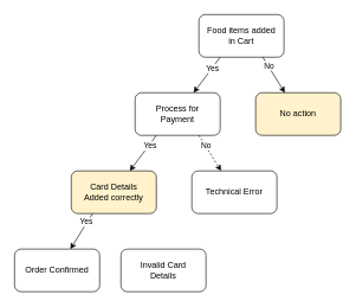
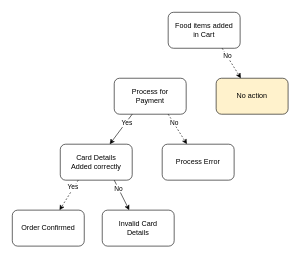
- <mxCell id="3" value="" style="endArrow=classic;html=1;rounded=0;exitX=0.25;exitY=1;exitDx=0;exitDy=0;" edge="1" parent="1" source="2" target="5"><mxGeometry width="50" height="50" relative="1" as="geometry"><mxPoint x="320" y="220" as="sourcePoint" /><mxPoint x="370" y="170" as="targetPoint" /></mxGeometry></mxCell>
- <mxCell id="4" value="Yes" style="edgeLabel;html=1;align=center;verticalAlign=middle;resizable=0;points=[];" vertex="1" connectable="0" parent="3"><mxGeometry x="-0.405" relative="1" as="geometry"><mxPoint as="offset" /></mxGeometry></mxCell>
- <mxCell id="6" value="" style="endArrow=classic;html=1;rounded=0;exitX=0.75;exitY=1;exitDx=0;exitDy=0;" edge="1" parent="1" source="2" target="8"><mxGeometry width="50" height="50" relative="1" as="geometry"><mxPoint x="320" y="220" as="sourcePoint" /><mxPoint x="370" y="170" as="targetPoint" /></mxGeometry></mxCell>
+ <mxCell id="6" value="" style="endArrow=classic;html=1;rounded=0;exitX=0.75;exitY=1;exitDx=0;exitDy=0;dashed=1;" edge="1" parent="1" source="2" target="8"><mxGeometry width="50" height="50" relative="1" as="geometry"><mxPoint x="320" y="220" as="sourcePoint" /><mxPoint x="370" y="170" as="targetPoint" /></mxGeometry></mxCell>
- <mxCell id="11" value="Card Details&lt;br&gt;Added correctly" style="rounded=1;whiteSpace=wrap;html=1;fillColor=#fff2cc;" vertex="1" parent="1"><mxGeometry x="100" y="240" width="120" height="60" as="geometry" /></mxCell>
+ <mxCell id="11" value="Card Details&lt;br&gt;Added correctly" style="rounded=1;whiteSpace=wrap;html=1;" vertex="1" parent="1"><mxGeometry x="100" y="240" width="120" height="60" as="geometry" /></mxCell>
- <mxCell id="14" value="Technical Error" style="rounded=1;whiteSpace=wrap;html=1;" vertex="1" parent="1"><mxGeometry x="270" y="240" width="120" height="60" as="geometry" /></mxCell>
+ <mxCell id="14" value="Process Error" style="rounded=1;whiteSpace=wrap;html=1;" vertex="1" parent="1"><mxGeometry x="270" y="240" width="120" height="60" as="geometry" /></mxCell>
+ <mxCell id="18" value="" style="endArrow=classic;html=1;rounded=0;exitX=0.75;exitY=1;exitDx=0;exitDy=0;" edge="1" parent="1" source="11" target="20"><mxGeometry width="50" height="50" relative="1" as="geometry"><mxPoint x="320" y="310" as="sourcePoint" /><mxPoint x="370" y="260" as="targetPoint" /></mxGeometry></mxCell>
+ <mxCell id="19" value="No" style="edgeLabel;html=1;align=center;verticalAlign=middle;resizable=0;points=[];" vertex="1" connectable="0" parent="18"><mxGeometry x="-0.472" relative="1" as="geometry"><mxPoint as="offset" /></mxGeometry></mxCell>
- <mxCell id="15" value="" style="endArrow=classic;html=1;rounded=0;exitX=0.25;exitY=1;exitDx=0;exitDy=0;" edge="1" parent="1" source="11" target="17"><mxGeometry width="50" height="50" relative="1" as="geometry"><mxPoint x="320" y="310" as="sourcePoint" /><mxPoint x="370" y="260" as="targetPoint" /></mxGeometry></mxCell>
+ <mxCell id="15" value="" style="endArrow=classic;html=1;rounded=0;exitX=0.25;exitY=1;exitDx=0;exitDy=0;dashed=1;" edge="1" parent="1" source="11" target="17"><mxGeometry width="50" height="50" relative="1" as="geometry"><mxPoint x="320" y="310" as="sourcePoint" /><mxPoint x="370" y="260" as="targetPoint" /></mxGeometry></mxCell>
